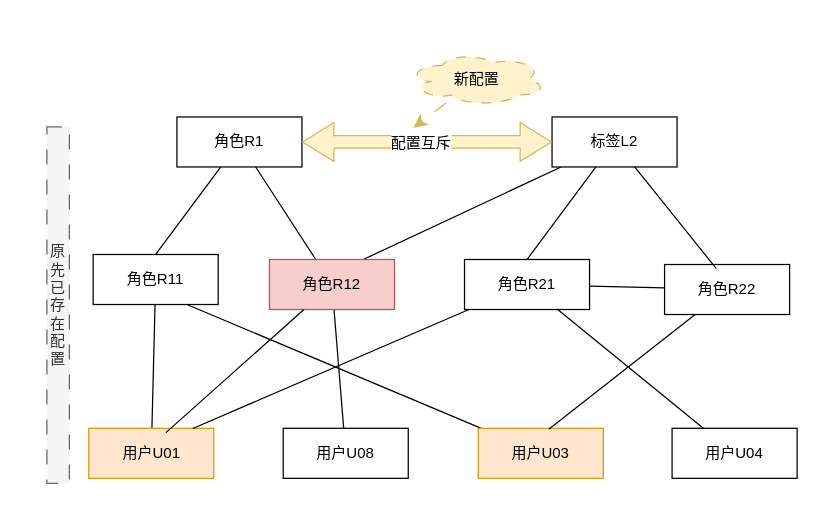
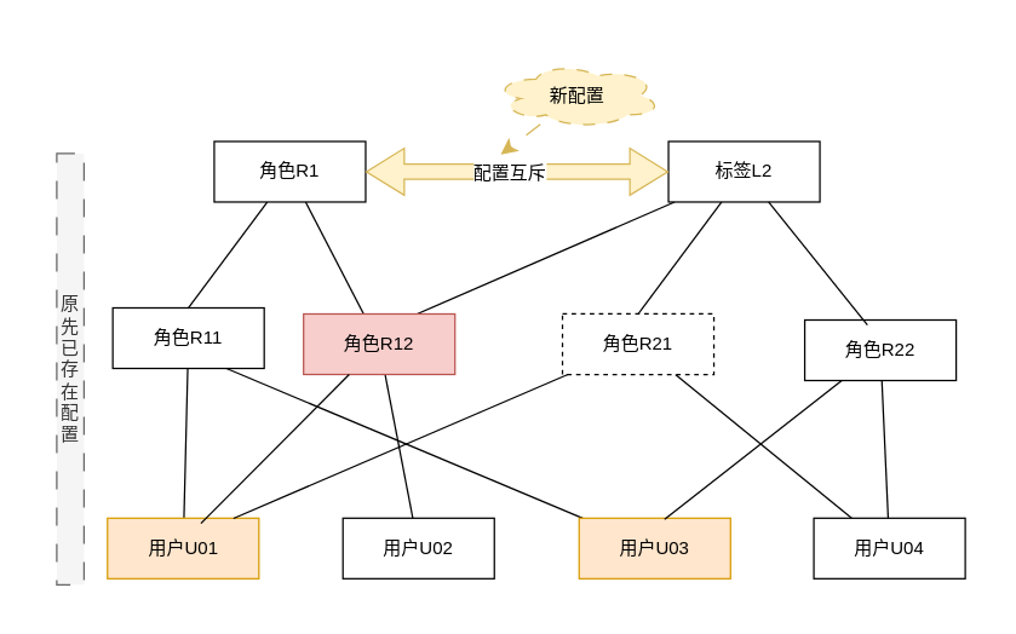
- <mxCell id="13" value="角色R12" style="whiteSpace=wrap;html=1;align=center;fillColor=#f8cecc;strokeColor=#b85450;" vertex="1" parent="1"><mxGeometry x="215" y="207" width="100" height="40" as="geometry" /></mxCell>
+ <mxCell id="13" value="角色R12" style="whiteSpace=wrap;html=1;align=center;fillColor=#f8cecc;strokeColor=#b85450;" vertex="1" parent="1"><mxGeometry x="200" y="207" width="100" height="40" as="geometry" /></mxCell>
- <mxCell id="15" value="角色R21" style="whiteSpace=wrap;html=1;align=center;" vertex="1" parent="1"><mxGeometry x="371" y="207" width="100" height="40" as="geometry" /></mxCell>
+ <mxCell id="15" value="角色R21" style="whiteSpace=wrap;html=1;align=center;dashed=1;" vertex="1" parent="1"><mxGeometry x="371" y="207" width="100" height="40" as="geometry" /></mxCell>
- <mxCell id="16" style="edgeStyle=none;curved=1;rounded=0;orthogonalLoop=1;jettySize=auto;html=1;fontSize=12;startSize=8;endSize=8;endArrow=none;startFill=0;" edge="1" parent="1" source="17" target="15"><mxGeometry relative="1" as="geometry" /></mxCell>
+ <mxCell id="16" style="edgeStyle=none;curved=1;rounded=0;orthogonalLoop=1;jettySize=auto;html=1;fontSize=12;startSize=8;endSize=8;endArrow=none;startFill=0;" edge="1" parent="1" source="17" target="22"><mxGeometry relative="1" as="geometry" /></mxCell>
- <mxCell id="20" value="用户U08" style="whiteSpace=wrap;html=1;align=center;" vertex="1" parent="1"><mxGeometry x="226" y="342" width="100" height="40" as="geometry" /></mxCell>
+ <mxCell id="20" value="用户U02" style="whiteSpace=wrap;html=1;align=center;" vertex="1" parent="1"><mxGeometry x="226" y="342" width="100" height="40" as="geometry" /></mxCell>
